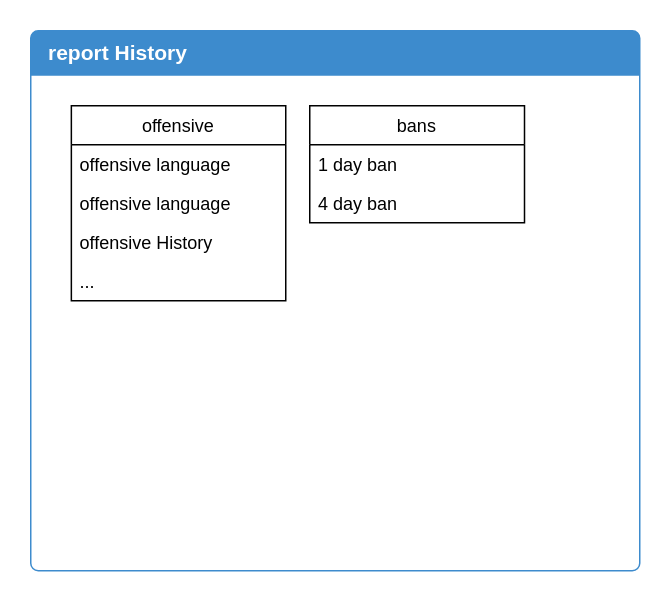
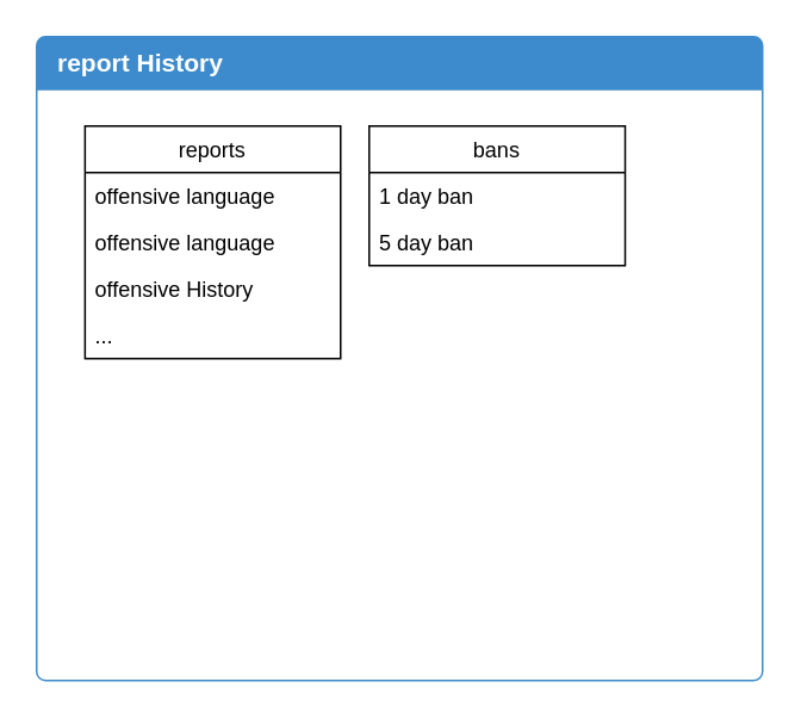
- <mxCell id="7" value="offensive" style="swimlane;fontStyle=0;childLayout=stackLayout;horizontal=1;startSize=26;fillColor=none;horizontalStack=0;resizeParent=1;resizeParentMax=0;resizeLast=0;collapsible=1;marginBottom=0;" vertex="1" parent="2"><mxGeometry x="27.07" y="50" width="142.93" height="130" as="geometry" /></mxCell>
+ <mxCell id="7" value="reports" style="swimlane;fontStyle=0;childLayout=stackLayout;horizontal=1;startSize=26;fillColor=none;horizontalStack=0;resizeParent=1;resizeParentMax=0;resizeLast=0;collapsible=1;marginBottom=0;" vertex="1" parent="2"><mxGeometry x="27.07" y="50" width="142.93" height="130" as="geometry" /></mxCell>
- <mxCell id="6" value="4 day ban" style="text;strokeColor=none;fillColor=none;align=left;verticalAlign=top;spacingLeft=4;spacingRight=4;overflow=hidden;rotatable=0;points=[[0,0.5],[1,0.5]];portConstraint=eastwest;" vertex="1" parent="4"><mxGeometry y="52" width="143.17" height="26" as="geometry" /></mxCell>
+ <mxCell id="6" value="5 day ban" style="text;strokeColor=none;fillColor=none;align=left;verticalAlign=top;spacingLeft=4;spacingRight=4;overflow=hidden;rotatable=0;points=[[0,0.5],[1,0.5]];portConstraint=eastwest;" vertex="1" parent="4"><mxGeometry y="52" width="143.17" height="26" as="geometry" /></mxCell>
